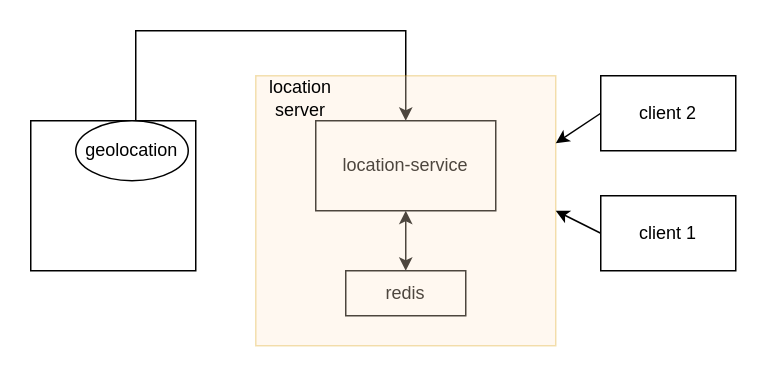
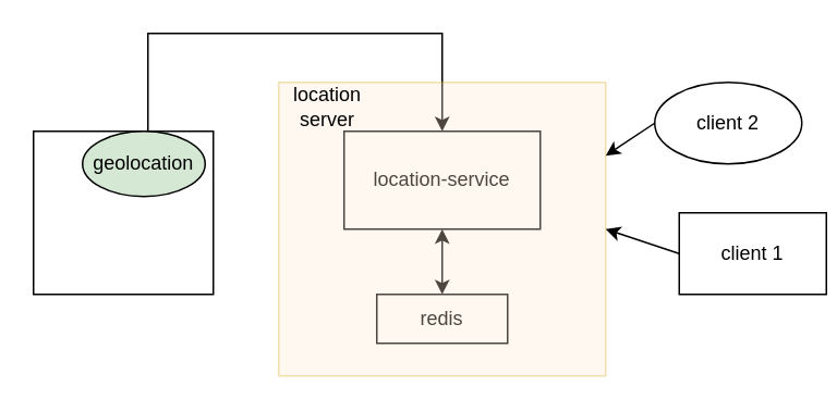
- <mxCell id="4" value="client 2" style="rounded=0;whiteSpace=wrap;html=1;" vertex="1" parent="1"><mxGeometry x="400" y="50" width="90" height="50" as="geometry" /></mxCell>
+ <mxCell id="4" value="client 2" style="ellipse;whiteSpace=wrap;html=1;" vertex="1" parent="1"><mxGeometry x="400" y="50" width="90" height="50" as="geometry" /></mxCell>
- <mxCell id="6" value="geolocation" style="ellipse;whiteSpace=wrap;html=1;" vertex="1" parent="1"><mxGeometry x="50" y="80" width="75" height="40" as="geometry" /></mxCell>
+ <mxCell id="6" value="geolocation" style="ellipse;whiteSpace=wrap;html=1;fillColor=#d5e8d4;" vertex="1" parent="1"><mxGeometry x="50" y="80" width="75" height="40" as="geometry" /></mxCell>
- <mxCell id="3" value="client 1" style="rounded=0;whiteSpace=wrap;html=1;" vertex="1" parent="1"><mxGeometry x="400" y="130" width="90" height="50" as="geometry" /></mxCell>
+ <mxCell id="3" value="client 1" style="rounded=0;whiteSpace=wrap;html=1;" vertex="1" parent="1"><mxGeometry x="415" y="130" width="90" height="50" as="geometry" /></mxCell>
